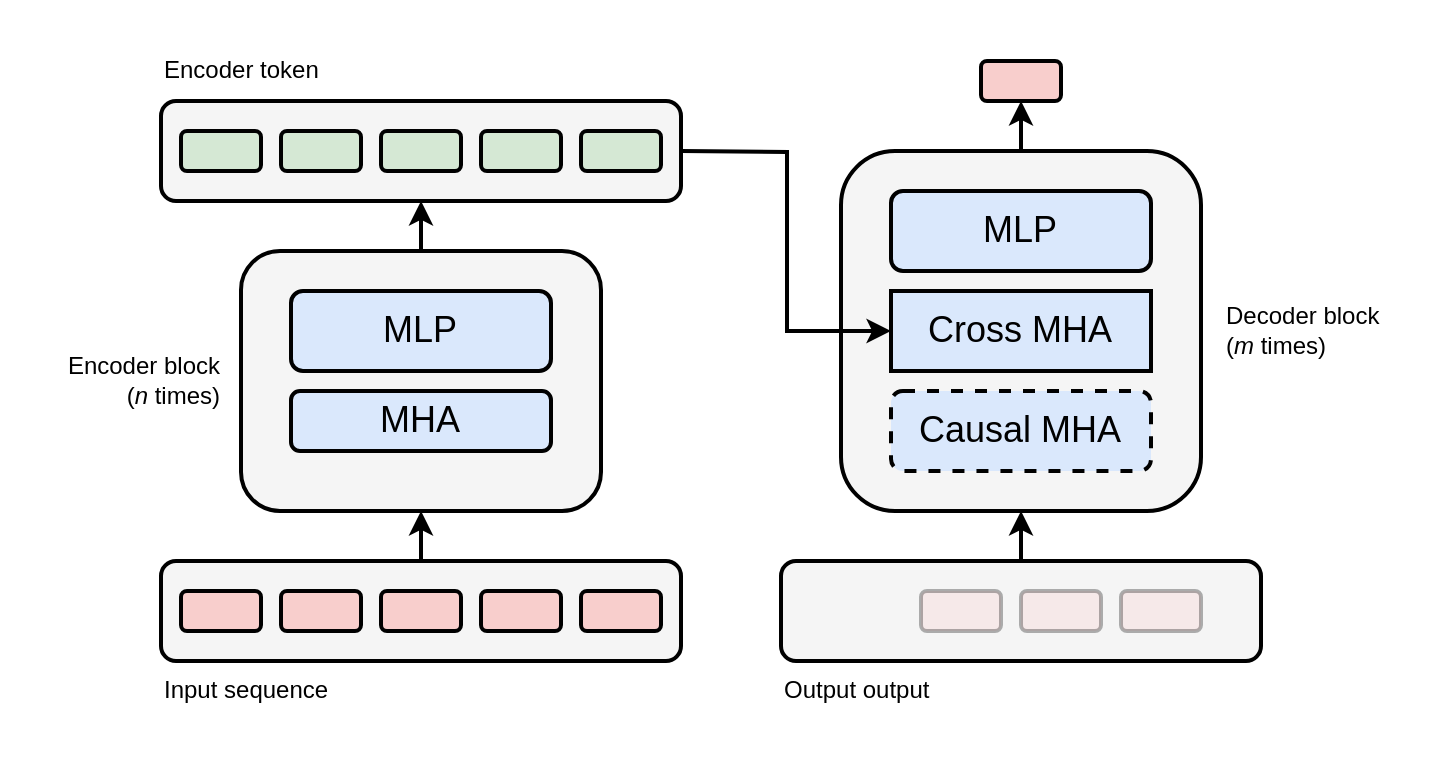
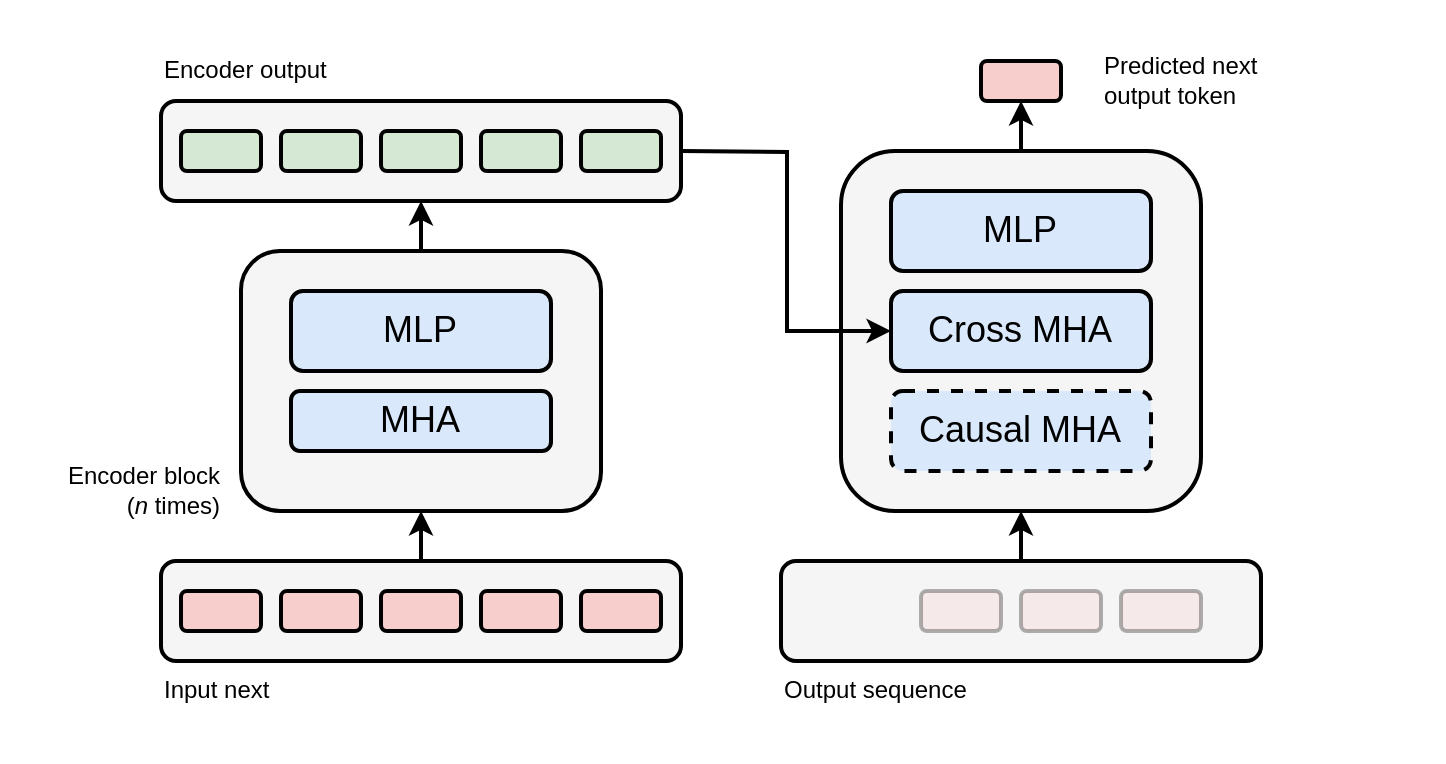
- <mxCell id="33" value="Encoder token" style="text;html=1;align=left;verticalAlign=middle;whiteSpace=wrap;rounded=0;" vertex="1" parent="1"><mxGeometry x="80" y="20" width="90" height="30" as="geometry" /></mxCell>
+ <mxCell id="33" value="Encoder output" style="text;html=1;align=left;verticalAlign=middle;whiteSpace=wrap;rounded=0;" vertex="1" parent="1"><mxGeometry x="80" y="20" width="90" height="30" as="geometry" /></mxCell>
+ <mxCell id="36" value="Predicted next output token" style="text;html=1;align=left;verticalAlign=middle;whiteSpace=wrap;rounded=0;" vertex="1" parent="1"><mxGeometry x="550" y="22.5" width="90" height="35" as="geometry" /></mxCell>
- <mxCell id="25" value="Cross&lt;b&gt;&amp;nbsp;&lt;/b&gt;MHA" style="whiteSpace=wrap;html=1;fontSize=18;strokeWidth=2;fillColor=#dae8fc;strokeColor=default;rounded=0;" vertex="1" parent="1"><mxGeometry x="445" y="145" width="130" height="40" as="geometry" /></mxCell>
+ <mxCell id="25" value="Cross&lt;b&gt;&amp;nbsp;&lt;/b&gt;MHA" style="rounded=1;whiteSpace=wrap;html=1;fontSize=18;strokeWidth=2;fillColor=#dae8fc;strokeColor=default;" vertex="1" parent="1"><mxGeometry x="445" y="145" width="130" height="40" as="geometry" /></mxCell>
- <mxCell id="35" value="&lt;div style=&quot;&quot;&gt;&lt;span style=&quot;background-color: initial;&quot;&gt;Decoder block (&lt;/span&gt;&lt;i style=&quot;background-color: initial;&quot;&gt;m&lt;/i&gt;&lt;span style=&quot;background-color: initial;&quot;&gt;&amp;nbsp;times)&lt;/span&gt;&lt;/div&gt;" style="text;html=1;align=left;verticalAlign=middle;whiteSpace=wrap;rounded=0;" vertex="1" parent="1"><mxGeometry x="611" y="150" width="90" height="30" as="geometry" /></mxCell>
- <mxCell id="32" value="&lt;div style=&quot;text-align: right;&quot;&gt;&lt;span style=&quot;background-color: initial;&quot;&gt;Encoder block (&lt;/span&gt;&lt;i style=&quot;background-color: initial;&quot;&gt;n&lt;/i&gt;&lt;span style=&quot;background-color: initial;&quot;&gt;&amp;nbsp;times)&lt;/span&gt;&lt;/div&gt;" style="text;html=1;align=left;verticalAlign=middle;whiteSpace=wrap;rounded=0;" vertex="1" parent="1"><mxGeometry x="20" y="175" width="90" height="30" as="geometry" /></mxCell>
+ <mxCell id="32" value="&lt;div style=&quot;text-align: right;&quot;&gt;&lt;span style=&quot;background-color: initial;&quot;&gt;Encoder block (&lt;/span&gt;&lt;i style=&quot;background-color: initial;&quot;&gt;n&lt;/i&gt;&lt;span style=&quot;background-color: initial;&quot;&gt;&amp;nbsp;times)&lt;/span&gt;&lt;/div&gt;" style="text;html=1;align=left;verticalAlign=middle;whiteSpace=wrap;rounded=0;" vertex="1" parent="1"><mxGeometry x="20" y="230" width="90" height="30" as="geometry" /></mxCell>
- <mxCell id="31" value="Input sequence" style="text;html=1;align=left;verticalAlign=middle;whiteSpace=wrap;rounded=0;" vertex="1" parent="1"><mxGeometry x="80" y="330" width="90" height="30" as="geometry" /></mxCell>
+ <mxCell id="31" value="Input next" style="text;html=1;align=left;verticalAlign=middle;whiteSpace=wrap;rounded=0;" vertex="1" parent="1"><mxGeometry x="80" y="330" width="90" height="30" as="geometry" /></mxCell>
- <mxCell id="34" value="Output output" style="text;html=1;align=left;verticalAlign=middle;whiteSpace=wrap;rounded=0;" vertex="1" parent="1"><mxGeometry x="390" y="330" width="100" height="30" as="geometry" /></mxCell>
+ <mxCell id="34" value="Output sequence" style="text;html=1;align=left;verticalAlign=middle;whiteSpace=wrap;rounded=0;" vertex="1" parent="1"><mxGeometry x="390" y="330" width="100" height="30" as="geometry" /></mxCell>
